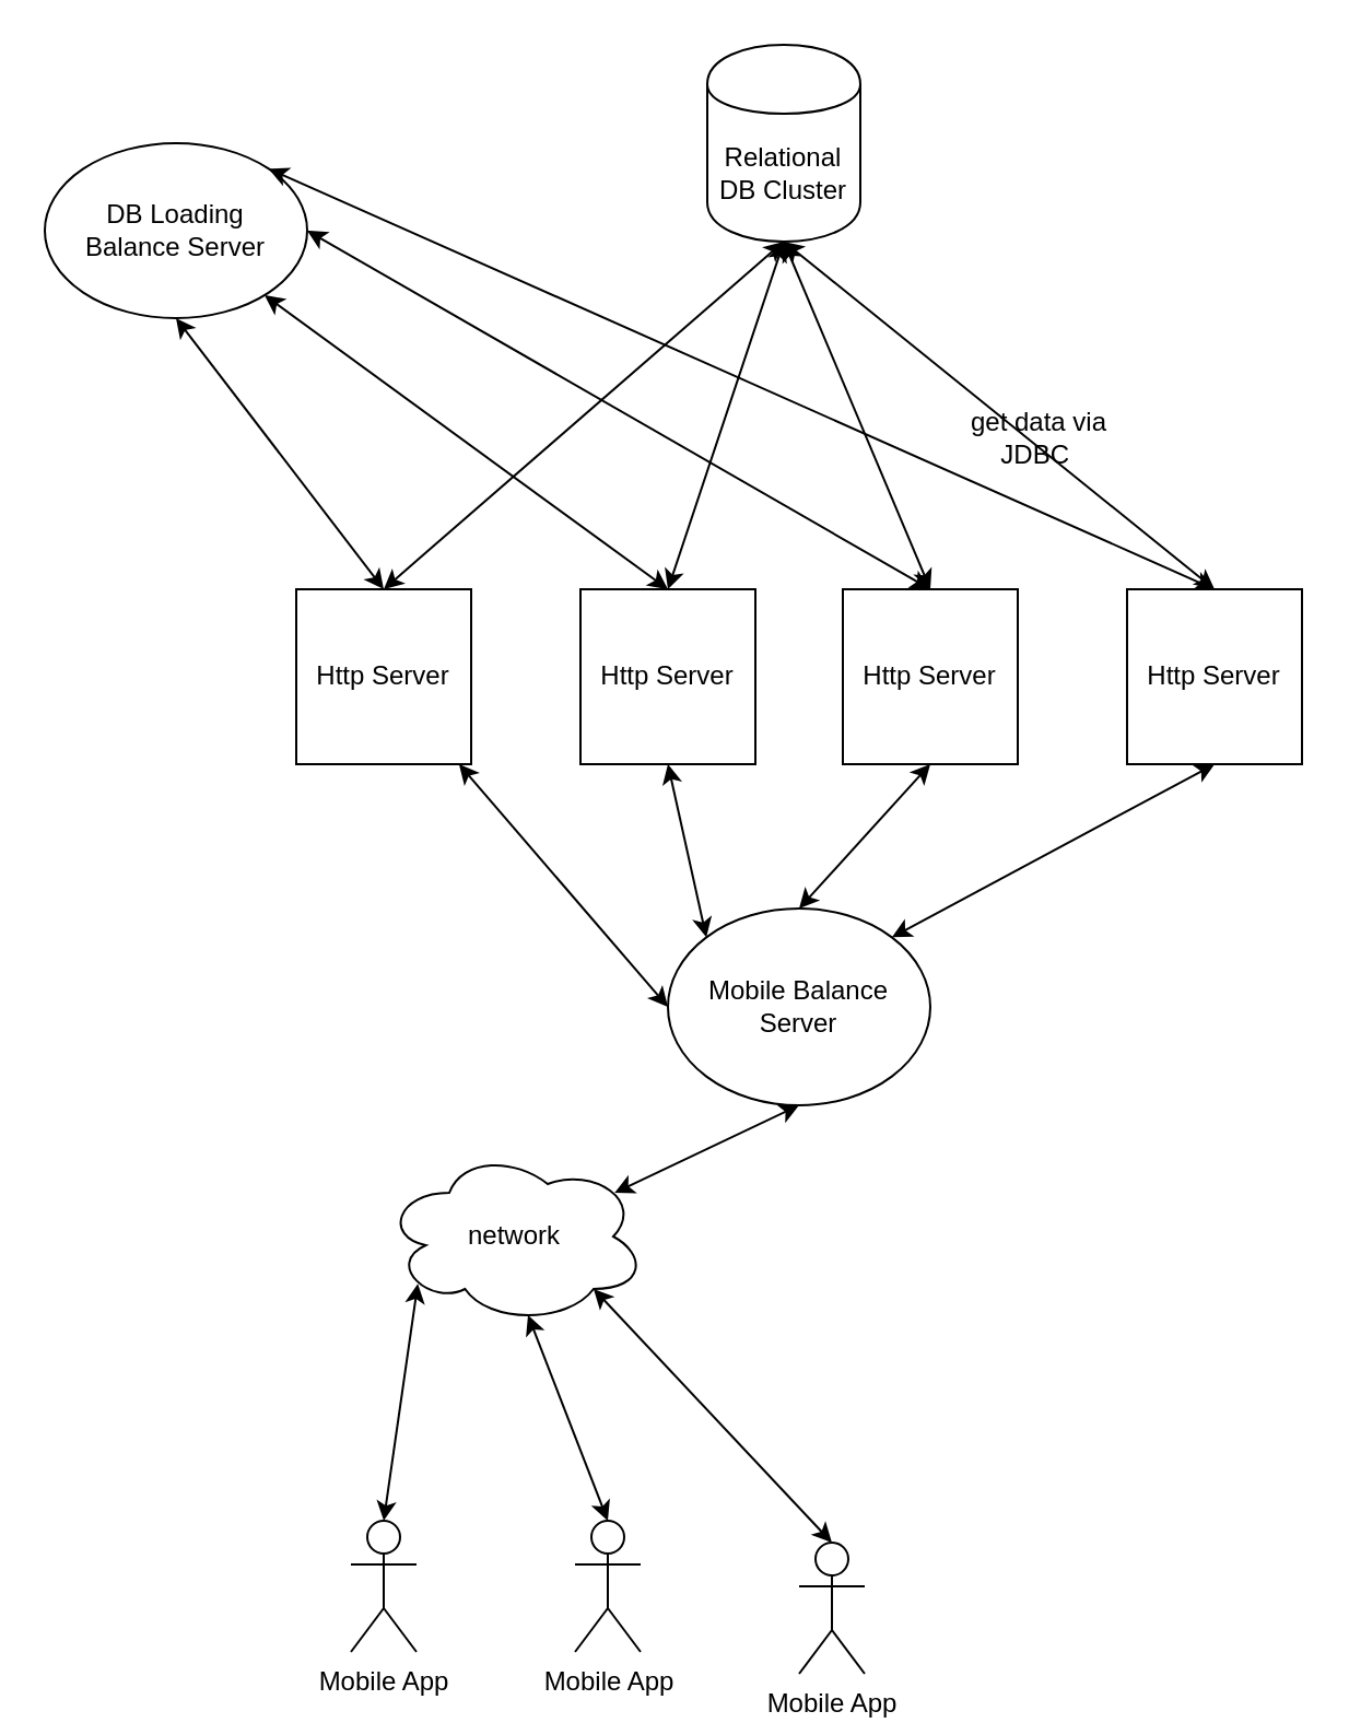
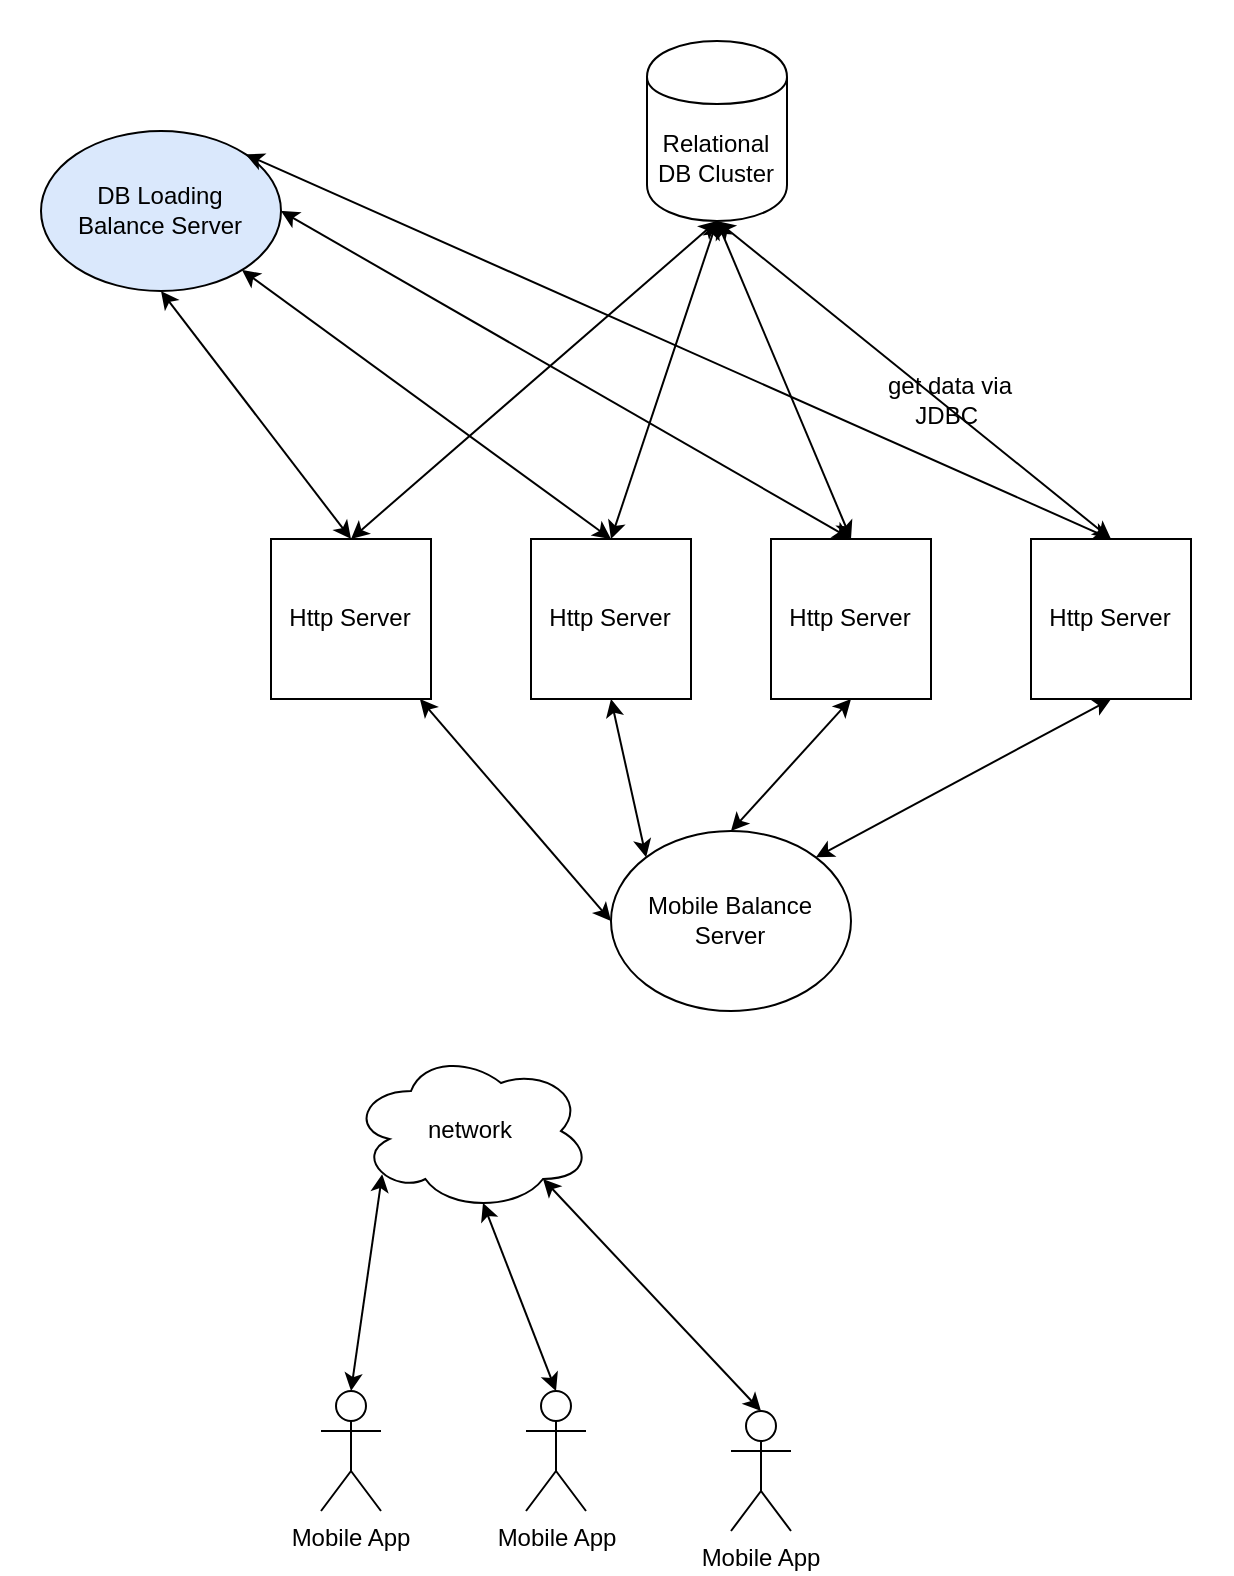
- <mxCell id="25" value="DB Loading&lt;br&gt;Balance Server&lt;br&gt;" style="ellipse;whiteSpace=wrap;html=1;" vertex="1" parent="1"><mxGeometry x="20" y="65" width="120" height="80" as="geometry" /></mxCell>
+ <mxCell id="25" value="DB Loading&lt;br&gt;Balance Server&lt;br&gt;" style="ellipse;whiteSpace=wrap;html=1;fillColor=#dae8fc;" vertex="1" parent="1"><mxGeometry x="20" y="65" width="120" height="80" as="geometry" /></mxCell>
- <mxCell id="8" value="" style="endArrow=classic;startArrow=classic;html=1;entryX=0.5;entryY=1;entryDx=0;entryDy=0;exitX=0.88;exitY=0.25;exitDx=0;exitDy=0;exitPerimeter=0;" edge="1" parent="1" source="7" target="6"><mxGeometry width="50" height="50" relative="1" as="geometry"><mxPoint x="315" y="525" as="sourcePoint" /><mxPoint x="395" y="525" as="targetPoint" /></mxGeometry></mxCell>
